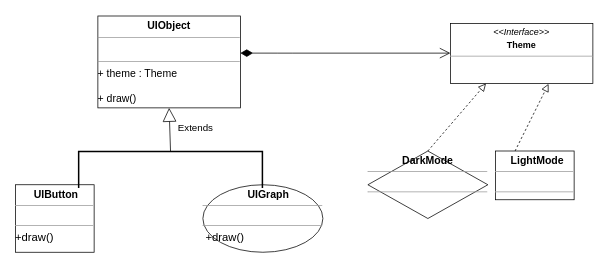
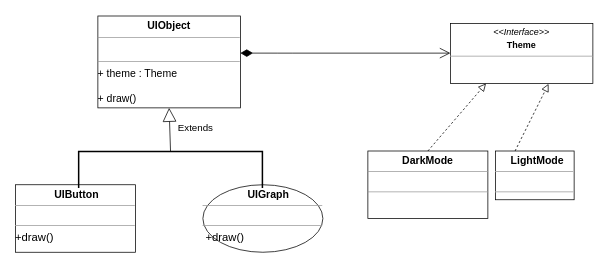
- <mxCell id="3" value="&lt;p style=&quot;margin: 0px ; margin-top: 4px ; text-align: center&quot;&gt;&lt;span style=&quot;font-size: 14px&quot;&gt;&lt;b&gt;DarkMode&lt;/b&gt;&lt;/span&gt;&lt;br&gt;&lt;/p&gt;&lt;hr size=&quot;1&quot;&gt;&lt;p style=&quot;margin: 0px ; margin-left: 4px&quot;&gt;&lt;br&gt;&lt;/p&gt;&lt;hr size=&quot;1&quot;&gt;&lt;p style=&quot;margin: 0px 0px 0px 4px ; font-size: 14px&quot;&gt;&lt;/p&gt;" style="rhombus;verticalAlign=top;align=left;overflow=fill;fontSize=12;fontFamily=Helvetica;html=1;" parent="1" vertex="1"><mxGeometry x="490" y="200.5" width="160" height="90" as="geometry" /></mxCell>
+ <mxCell id="3" value="&lt;p style=&quot;margin: 0px ; margin-top: 4px ; text-align: center&quot;&gt;&lt;span style=&quot;font-size: 14px&quot;&gt;&lt;b&gt;DarkMode&lt;/b&gt;&lt;/span&gt;&lt;br&gt;&lt;/p&gt;&lt;hr size=&quot;1&quot;&gt;&lt;p style=&quot;margin: 0px ; margin-left: 4px&quot;&gt;&lt;br&gt;&lt;/p&gt;&lt;hr size=&quot;1&quot;&gt;&lt;p style=&quot;margin: 0px 0px 0px 4px ; font-size: 14px&quot;&gt;&lt;/p&gt;" style="verticalAlign=top;align=left;overflow=fill;fontSize=12;fontFamily=Helvetica;html=1;" parent="1" vertex="1"><mxGeometry x="490" y="200.5" width="160" height="90" as="geometry" /></mxCell>
- <mxCell id="5" value="&lt;p style=&quot;margin: 0px ; margin-top: 4px ; text-align: center&quot;&gt;&lt;span style=&quot;font-size: 14px&quot;&gt;&lt;b&gt;&amp;nbsp; UIButton&amp;nbsp;&lt;/b&gt;&lt;/span&gt;&lt;br&gt;&lt;/p&gt;&lt;hr size=&quot;1&quot;&gt;&lt;p style=&quot;margin: 0px ; margin-left: 4px&quot;&gt;&lt;br&gt;&lt;/p&gt;&lt;hr size=&quot;1&quot;&gt;&lt;font style=&quot;font-size: 15px&quot;&gt;+draw()&lt;/font&gt;&lt;br&gt;&lt;p style=&quot;margin: 0px 0px 0px 4px ; font-size: 14px&quot;&gt;&lt;/p&gt;" style="verticalAlign=top;align=left;overflow=fill;fontSize=12;fontFamily=Helvetica;html=1;" parent="1" vertex="1"><mxGeometry x="20" y="245.5" width="105" height="90" as="geometry" /></mxCell>
+ <mxCell id="5" value="&lt;p style=&quot;margin: 0px ; margin-top: 4px ; text-align: center&quot;&gt;&lt;span style=&quot;font-size: 14px&quot;&gt;&lt;b&gt;&amp;nbsp; UIButton&amp;nbsp;&lt;/b&gt;&lt;/span&gt;&lt;br&gt;&lt;/p&gt;&lt;hr size=&quot;1&quot;&gt;&lt;p style=&quot;margin: 0px ; margin-left: 4px&quot;&gt;&lt;br&gt;&lt;/p&gt;&lt;hr size=&quot;1&quot;&gt;&lt;font style=&quot;font-size: 15px&quot;&gt;+draw()&lt;/font&gt;&lt;br&gt;&lt;p style=&quot;margin: 0px 0px 0px 4px ; font-size: 14px&quot;&gt;&lt;/p&gt;" style="verticalAlign=top;align=left;overflow=fill;fontSize=12;fontFamily=Helvetica;html=1;" parent="1" vertex="1"><mxGeometry x="20" y="245.5" width="160" height="90" as="geometry" /></mxCell>
